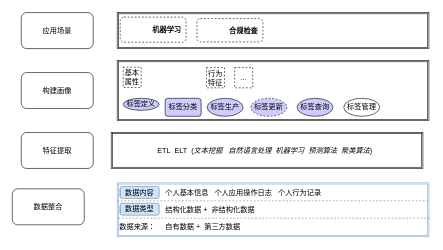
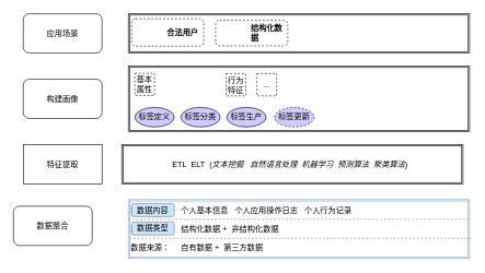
- <mxCell id="18" value="机器学习" style="label;whiteSpace=wrap;html=1;image=https://static.easyicon.net/preview/121/1210124.gif;dashed=1;" parent="1" vertex="1"><mxGeometry x="200" y="27.5" width="110" height="42" as="geometry" /></mxCell>
+ <mxCell id="18" value="合法用户" style="label;whiteSpace=wrap;html=1;image=https://static.easyicon.net/preview/121/1210124.gif;dashed=1;" parent="1" vertex="1"><mxGeometry x="200" y="27.5" width="110" height="42" as="geometry" /></mxCell>
- <mxCell id="24" value="合规检查" style="label;whiteSpace=wrap;html=1;image=https://www.easyicon.net/api/resizeApi.php?id=1214413&amp;size=128;dashed=1;gradientColor=#ffffff;" vertex="1" parent="1"><mxGeometry x="328" y="30" width="110" height="39" as="geometry" /></mxCell>
+ <mxCell id="24" value="结构化数据" style="label;whiteSpace=wrap;html=1;image=https://www.easyicon.net/api/resizeApi.php?id=1214413&amp;size=128;dashed=1;gradientColor=#ffffff;" vertex="1" parent="1"><mxGeometry x="328" y="30" width="110" height="39" as="geometry" /></mxCell>
- <mxCell id="10" value="标签定义" style="ellipse;whiteSpace=wrap;html=1;fillColor=#CCCCFF;" parent="1" vertex="1"><mxGeometry x="205" y="163" width="60" height="20" as="geometry" /></mxCell>
+ <mxCell id="10" value="标签定义" style="ellipse;whiteSpace=wrap;html=1;fillColor=#CCCCFF;" parent="1" vertex="1"><mxGeometry x="205" y="163" width="60" height="30" as="geometry" /></mxCell>
- <mxCell id="11" value="标签分类" style="whiteSpace=wrap;html=1;fillColor=#CCCCFF;rounded=1;" parent="1" vertex="1"><mxGeometry x="275" y="163" width="60" height="30" as="geometry" /></mxCell>
+ <mxCell id="11" value="标签分类" style="ellipse;whiteSpace=wrap;html=1;fillColor=#CCCCFF;" parent="1" vertex="1"><mxGeometry x="275" y="163" width="60" height="30" as="geometry" /></mxCell>
- <mxCell id="14" value="标签查询" style="ellipse;whiteSpace=wrap;html=1;fillColor=#CCCCFF;" parent="1" vertex="1"><mxGeometry x="495" y="163" width="60" height="30" as="geometry" /></mxCell>
- <mxCell id="15" value="标签管理" style="ellipse;whiteSpace=wrap;html=1;" parent="1" vertex="1"><mxGeometry x="573" y="163" width="60" height="30" as="geometry" /></mxCell>
- <mxCell id="4" value="特征提取" style="rounded=1;whiteSpace=wrap;html=1;" parent="1" vertex="1"><mxGeometry x="35" y="220" width="120" height="60" as="geometry" /></mxCell>
+ <mxCell id="4" value="特征提取" style="whiteSpace=wrap;html=1;rounded=0;" parent="1" vertex="1"><mxGeometry x="35" y="220" width="120" height="60" as="geometry" /></mxCell>
